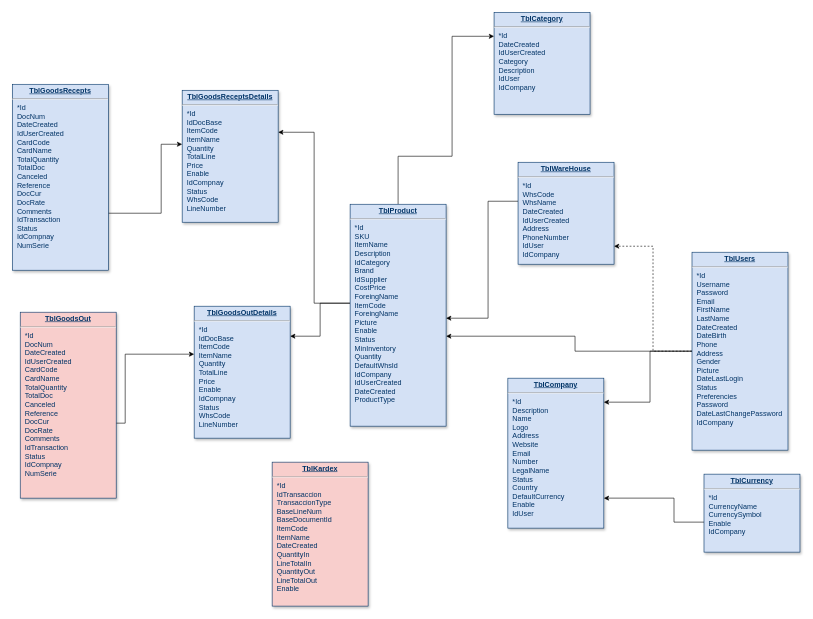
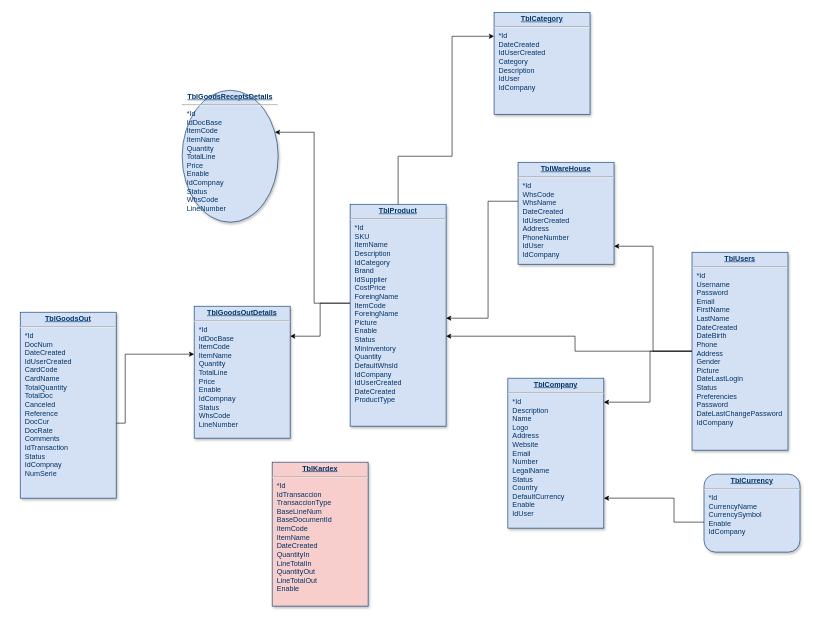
- <mxCell id="15" style="edgeStyle=orthogonalEdgeStyle;rounded=0;orthogonalLoop=1;jettySize=auto;html=1;" edge="1" parent="1" source="16" target="17"><mxGeometry relative="1" as="geometry"><Array as="points"><mxPoint x="268" y="355" /><mxPoint x="268" y="240" /></Array></mxGeometry></mxCell>
- <mxCell id="17" value="&lt;p style=&quot;margin: 0px; margin-top: 4px; text-align: center; text-decoration: underline;&quot;&gt;&lt;b&gt;TblGoodsReceptsDetails&lt;/b&gt;&lt;/p&gt;&lt;hr&gt;&lt;p style=&quot;margin: 0px; margin-left: 8px;&quot;&gt;*Id&lt;/p&gt;&lt;p style=&quot;margin: 0px; margin-left: 8px;&quot;&gt;IdDocBase&lt;/p&gt;&lt;p style=&quot;margin: 0px; margin-left: 8px;&quot;&gt;ItemCode&lt;/p&gt;&lt;p style=&quot;margin: 0px; margin-left: 8px;&quot;&gt;ItemName&lt;/p&gt;&lt;p style=&quot;margin: 0px; margin-left: 8px;&quot;&gt;Quantity&lt;/p&gt;&lt;p style=&quot;margin: 0px; margin-left: 8px;&quot;&gt;TotalLine&lt;/p&gt;&lt;p style=&quot;margin: 0px; margin-left: 8px;&quot;&gt;Price&lt;/p&gt;&lt;p style=&quot;margin: 0px; margin-left: 8px;&quot;&gt;Enable&lt;/p&gt;&lt;p style=&quot;margin: 0px; margin-left: 8px;&quot;&gt;IdCompnay&lt;/p&gt;&lt;p style=&quot;margin: 0px; margin-left: 8px;&quot;&gt;Status&lt;/p&gt;&lt;p style=&quot;margin: 0px; margin-left: 8px;&quot;&gt;WhsCode&lt;/p&gt;&lt;p style=&quot;margin: 0px; margin-left: 8px;&quot;&gt;LineNumber&lt;/p&gt;&lt;p style=&quot;margin: 0px; margin-left: 8px;&quot;&gt;&lt;br&gt;&lt;/p&gt;&lt;p style=&quot;margin: 0px; margin-left: 8px;&quot;&gt;&lt;br&gt;&lt;/p&gt;&lt;p style=&quot;margin: 0px; margin-left: 8px;&quot;&gt;&lt;br&gt;&lt;/p&gt;&lt;p style=&quot;margin: 0px; margin-left: 8px;&quot;&gt;&lt;br&gt;&lt;/p&gt;&lt;p style=&quot;margin: 0px; margin-left: 8px;&quot;&gt;&lt;br&gt;&lt;/p&gt;" style="verticalAlign=top;align=left;overflow=fill;fontSize=12;fontFamily=Helvetica;html=1;strokeColor=#003366;shadow=1;fillColor=#D4E1F5;fontColor=#003366" vertex="1" parent="1"><mxGeometry x="303" y="150" width="160" height="220" as="geometry" /></mxCell>
+ <mxCell id="17" value="&lt;p style=&quot;margin: 0px; margin-top: 4px; text-align: center; text-decoration: underline;&quot;&gt;&lt;b&gt;TblGoodsReceptsDetails&lt;/b&gt;&lt;/p&gt;&lt;hr&gt;&lt;p style=&quot;margin: 0px; margin-left: 8px;&quot;&gt;*Id&lt;/p&gt;&lt;p style=&quot;margin: 0px; margin-left: 8px;&quot;&gt;IdDocBase&lt;/p&gt;&lt;p style=&quot;margin: 0px; margin-left: 8px;&quot;&gt;ItemCode&lt;/p&gt;&lt;p style=&quot;margin: 0px; margin-left: 8px;&quot;&gt;ItemName&lt;/p&gt;&lt;p style=&quot;margin: 0px; margin-left: 8px;&quot;&gt;Quantity&lt;/p&gt;&lt;p style=&quot;margin: 0px; margin-left: 8px;&quot;&gt;TotalLine&lt;/p&gt;&lt;p style=&quot;margin: 0px; margin-left: 8px;&quot;&gt;Price&lt;/p&gt;&lt;p style=&quot;margin: 0px; margin-left: 8px;&quot;&gt;Enable&lt;/p&gt;&lt;p style=&quot;margin: 0px; margin-left: 8px;&quot;&gt;IdCompnay&lt;/p&gt;&lt;p style=&quot;margin: 0px; margin-left: 8px;&quot;&gt;Status&lt;/p&gt;&lt;p style=&quot;margin: 0px; margin-left: 8px;&quot;&gt;WhsCode&lt;/p&gt;&lt;p style=&quot;margin: 0px; margin-left: 8px;&quot;&gt;LineNumber&lt;/p&gt;&lt;p style=&quot;margin: 0px; margin-left: 8px;&quot;&gt;&lt;br&gt;&lt;/p&gt;&lt;p style=&quot;margin: 0px; margin-left: 8px;&quot;&gt;&lt;br&gt;&lt;/p&gt;&lt;p style=&quot;margin: 0px; margin-left: 8px;&quot;&gt;&lt;br&gt;&lt;/p&gt;&lt;p style=&quot;margin: 0px; margin-left: 8px;&quot;&gt;&lt;br&gt;&lt;/p&gt;&lt;p style=&quot;margin: 0px; margin-left: 8px;&quot;&gt;&lt;br&gt;&lt;/p&gt;" style="ellipse;verticalAlign=top;align=left;overflow=fill;fontSize=12;fontFamily=Helvetica;html=1;strokeColor=#003366;shadow=1;fillColor=#D4E1F5;fontColor=#003366;" vertex="1" parent="1"><mxGeometry x="303" y="150" width="160" height="220" as="geometry" /></mxCell>
- <mxCell id="16" value="&lt;p style=&quot;margin: 0px; margin-top: 4px; text-align: center; text-decoration: underline;&quot;&gt;&lt;b&gt;TblGoodsRecepts&lt;/b&gt;&lt;/p&gt;&lt;hr&gt;&lt;p style=&quot;margin: 0px; margin-left: 8px;&quot;&gt;*Id&lt;/p&gt;&lt;p style=&quot;margin: 0px; margin-left: 8px;&quot;&gt;DocNum&lt;/p&gt;&lt;p style=&quot;margin: 0px; margin-left: 8px;&quot;&gt;DateCreated&lt;/p&gt;&lt;p style=&quot;margin: 0px; margin-left: 8px;&quot;&gt;IdUserCreated&lt;/p&gt;&lt;p style=&quot;margin: 0px; margin-left: 8px;&quot;&gt;CardCode&lt;/p&gt;&lt;p style=&quot;margin: 0px; margin-left: 8px;&quot;&gt;CardName&lt;/p&gt;&lt;p style=&quot;margin: 0px; margin-left: 8px;&quot;&gt;TotalQuantity&lt;/p&gt;&lt;p style=&quot;margin: 0px; margin-left: 8px;&quot;&gt;TotalDoc&lt;/p&gt;&lt;p style=&quot;margin: 0px; margin-left: 8px;&quot;&gt;Canceled&lt;/p&gt;&lt;p style=&quot;margin: 0px; margin-left: 8px;&quot;&gt;Reference&lt;/p&gt;&lt;p style=&quot;margin: 0px; margin-left: 8px;&quot;&gt;DocCur&lt;/p&gt;&lt;p style=&quot;margin: 0px; margin-left: 8px;&quot;&gt;DocRate&lt;/p&gt;&lt;p style=&quot;margin: 0px; margin-left: 8px;&quot;&gt;Comments&lt;/p&gt;&lt;p style=&quot;margin: 0px; margin-left: 8px;&quot;&gt;IdTransaction&lt;/p&gt;&lt;p style=&quot;margin: 0px; margin-left: 8px;&quot;&gt;Status&lt;/p&gt;&lt;p style=&quot;margin: 0px; margin-left: 8px;&quot;&gt;IdCompnay&lt;br&gt;&lt;/p&gt;&lt;p style=&quot;margin: 0px; margin-left: 8px;&quot;&gt;NumSerie&lt;/p&gt;&lt;p style=&quot;margin: 0px; margin-left: 8px;&quot;&gt;&lt;br&gt;&lt;/p&gt;" style="verticalAlign=top;align=left;overflow=fill;fontSize=12;fontFamily=Helvetica;html=1;strokeColor=#003366;shadow=1;fillColor=#D4E1F5;fontColor=#003366" vertex="1" parent="1"><mxGeometry x="20" y="140" width="160" height="310" as="geometry" /></mxCell>
- <mxCell id="6" style="edgeStyle=orthogonalEdgeStyle;rounded=0;orthogonalLoop=1;jettySize=auto;html=1;dashed=1;" edge="1" parent="1" source="8" target="14"><mxGeometry relative="1" as="geometry"><Array as="points"><mxPoint x="1088" y="585" /><mxPoint x="1088" y="410" /></Array></mxGeometry></mxCell>
+ <mxCell id="6" style="edgeStyle=orthogonalEdgeStyle;rounded=0;orthogonalLoop=1;jettySize=auto;html=1;" edge="1" parent="1" source="8" target="14"><mxGeometry relative="1" as="geometry"><Array as="points"><mxPoint x="1088" y="585" /><mxPoint x="1088" y="410" /></Array></mxGeometry></mxCell>
- <mxCell id="19" value="&lt;p style=&quot;margin: 0px; margin-top: 4px; text-align: center; text-decoration: underline;&quot;&gt;&lt;b&gt;TblGoodsOut&lt;/b&gt;&lt;/p&gt;&lt;hr&gt;&lt;p style=&quot;margin: 0px; margin-left: 8px;&quot;&gt;*Id&lt;/p&gt;&lt;p style=&quot;margin: 0px; margin-left: 8px;&quot;&gt;DocNum&lt;/p&gt;&lt;p style=&quot;margin: 0px; margin-left: 8px;&quot;&gt;DateCreated&lt;/p&gt;&lt;p style=&quot;margin: 0px; margin-left: 8px;&quot;&gt;IdUserCreated&lt;/p&gt;&lt;p style=&quot;margin: 0px; margin-left: 8px;&quot;&gt;CardCode&lt;/p&gt;&lt;p style=&quot;margin: 0px; margin-left: 8px;&quot;&gt;CardName&lt;/p&gt;&lt;p style=&quot;margin: 0px; margin-left: 8px;&quot;&gt;TotalQuantity&lt;/p&gt;&lt;p style=&quot;margin: 0px; margin-left: 8px;&quot;&gt;TotalDoc&lt;/p&gt;&lt;p style=&quot;margin: 0px; margin-left: 8px;&quot;&gt;Canceled&lt;/p&gt;&lt;p style=&quot;margin: 0px; margin-left: 8px;&quot;&gt;Reference&lt;/p&gt;&lt;p style=&quot;margin: 0px; margin-left: 8px;&quot;&gt;DocCur&lt;/p&gt;&lt;p style=&quot;margin: 0px; margin-left: 8px;&quot;&gt;DocRate&lt;/p&gt;&lt;p style=&quot;margin: 0px; margin-left: 8px;&quot;&gt;Comments&lt;/p&gt;&lt;p style=&quot;margin: 0px; margin-left: 8px;&quot;&gt;IdTransaction&lt;/p&gt;&lt;p style=&quot;margin: 0px; margin-left: 8px;&quot;&gt;Status&lt;/p&gt;&lt;p style=&quot;margin: 0px; margin-left: 8px;&quot;&gt;IdCompnay&lt;br&gt;&lt;/p&gt;&lt;p style=&quot;margin: 0px; margin-left: 8px;&quot;&gt;NumSerie&lt;/p&gt;&lt;p style=&quot;margin: 0px; margin-left: 8px;&quot;&gt;&lt;br&gt;&lt;/p&gt;" style="verticalAlign=top;align=left;overflow=fill;fontSize=12;fontFamily=Helvetica;html=1;strokeColor=#003366;shadow=1;fillColor=#f8cecc;fontColor=#003366;" vertex="1" parent="1"><mxGeometry x="33" y="520" width="160" height="310" as="geometry" /></mxCell>
+ <mxCell id="19" value="&lt;p style=&quot;margin: 0px; margin-top: 4px; text-align: center; text-decoration: underline;&quot;&gt;&lt;b&gt;TblGoodsOut&lt;/b&gt;&lt;/p&gt;&lt;hr&gt;&lt;p style=&quot;margin: 0px; margin-left: 8px;&quot;&gt;*Id&lt;/p&gt;&lt;p style=&quot;margin: 0px; margin-left: 8px;&quot;&gt;DocNum&lt;/p&gt;&lt;p style=&quot;margin: 0px; margin-left: 8px;&quot;&gt;DateCreated&lt;/p&gt;&lt;p style=&quot;margin: 0px; margin-left: 8px;&quot;&gt;IdUserCreated&lt;/p&gt;&lt;p style=&quot;margin: 0px; margin-left: 8px;&quot;&gt;CardCode&lt;/p&gt;&lt;p style=&quot;margin: 0px; margin-left: 8px;&quot;&gt;CardName&lt;/p&gt;&lt;p style=&quot;margin: 0px; margin-left: 8px;&quot;&gt;TotalQuantity&lt;/p&gt;&lt;p style=&quot;margin: 0px; margin-left: 8px;&quot;&gt;TotalDoc&lt;/p&gt;&lt;p style=&quot;margin: 0px; margin-left: 8px;&quot;&gt;Canceled&lt;/p&gt;&lt;p style=&quot;margin: 0px; margin-left: 8px;&quot;&gt;Reference&lt;/p&gt;&lt;p style=&quot;margin: 0px; margin-left: 8px;&quot;&gt;DocCur&lt;/p&gt;&lt;p style=&quot;margin: 0px; margin-left: 8px;&quot;&gt;DocRate&lt;/p&gt;&lt;p style=&quot;margin: 0px; margin-left: 8px;&quot;&gt;Comments&lt;/p&gt;&lt;p style=&quot;margin: 0px; margin-left: 8px;&quot;&gt;IdTransaction&lt;/p&gt;&lt;p style=&quot;margin: 0px; margin-left: 8px;&quot;&gt;Status&lt;/p&gt;&lt;p style=&quot;margin: 0px; margin-left: 8px;&quot;&gt;IdCompnay&lt;br&gt;&lt;/p&gt;&lt;p style=&quot;margin: 0px; margin-left: 8px;&quot;&gt;NumSerie&lt;/p&gt;&lt;p style=&quot;margin: 0px; margin-left: 8px;&quot;&gt;&lt;br&gt;&lt;/p&gt;" style="verticalAlign=top;align=left;overflow=fill;fontSize=12;fontFamily=Helvetica;html=1;strokeColor=#003366;shadow=1;fillColor=#D4E1F5;fontColor=#003366" vertex="1" parent="1"><mxGeometry x="33" y="520" width="160" height="310" as="geometry" /></mxCell>
- <mxCell id="4" value="&lt;p style=&quot;margin: 0px; margin-top: 4px; text-align: center; text-decoration: underline;&quot;&gt;&lt;b&gt;TblCurrency&lt;/b&gt;&lt;/p&gt;&lt;hr&gt;&lt;p style=&quot;margin: 0px; margin-left: 8px;&quot;&gt;*Id&lt;/p&gt;&lt;p style=&quot;margin: 0px; margin-left: 8px;&quot;&gt;CurrencyName&lt;/p&gt;&lt;p style=&quot;margin: 0px; margin-left: 8px;&quot;&gt;CurrencySymbol&lt;/p&gt;&lt;p style=&quot;margin: 0px; margin-left: 8px;&quot;&gt;Enable&lt;/p&gt;&lt;p style=&quot;margin: 0px; margin-left: 8px;&quot;&gt;IdCompany&lt;/p&gt;&lt;p style=&quot;margin: 0px; margin-left: 8px;&quot;&gt;&lt;br&gt;&lt;/p&gt;&lt;p style=&quot;margin: 0px; margin-left: 8px;&quot;&gt;&lt;br&gt;&lt;/p&gt;&lt;p style=&quot;margin: 0px; margin-left: 8px;&quot;&gt;&lt;br&gt;&lt;/p&gt;" style="verticalAlign=top;align=left;overflow=fill;fontSize=12;fontFamily=Helvetica;html=1;strokeColor=#003366;shadow=1;fillColor=#D4E1F5;fontColor=#003366" vertex="1" parent="1"><mxGeometry x="1173" y="790" width="160" height="130" as="geometry" /></mxCell>
+ <mxCell id="4" value="&lt;p style=&quot;margin: 0px; margin-top: 4px; text-align: center; text-decoration: underline;&quot;&gt;&lt;b&gt;TblCurrency&lt;/b&gt;&lt;/p&gt;&lt;hr&gt;&lt;p style=&quot;margin: 0px; margin-left: 8px;&quot;&gt;*Id&lt;/p&gt;&lt;p style=&quot;margin: 0px; margin-left: 8px;&quot;&gt;CurrencyName&lt;/p&gt;&lt;p style=&quot;margin: 0px; margin-left: 8px;&quot;&gt;CurrencySymbol&lt;/p&gt;&lt;p style=&quot;margin: 0px; margin-left: 8px;&quot;&gt;Enable&lt;/p&gt;&lt;p style=&quot;margin: 0px; margin-left: 8px;&quot;&gt;IdCompany&lt;/p&gt;&lt;p style=&quot;margin: 0px; margin-left: 8px;&quot;&gt;&lt;br&gt;&lt;/p&gt;&lt;p style=&quot;margin: 0px; margin-left: 8px;&quot;&gt;&lt;br&gt;&lt;/p&gt;&lt;p style=&quot;margin: 0px; margin-left: 8px;&quot;&gt;&lt;br&gt;&lt;/p&gt;" style="verticalAlign=top;align=left;overflow=fill;fontSize=12;fontFamily=Helvetica;html=1;strokeColor=#003366;shadow=1;fillColor=#D4E1F5;fontColor=#003366;rounded=1;" vertex="1" parent="1"><mxGeometry x="1173" y="790" width="160" height="130" as="geometry" /></mxCell>
